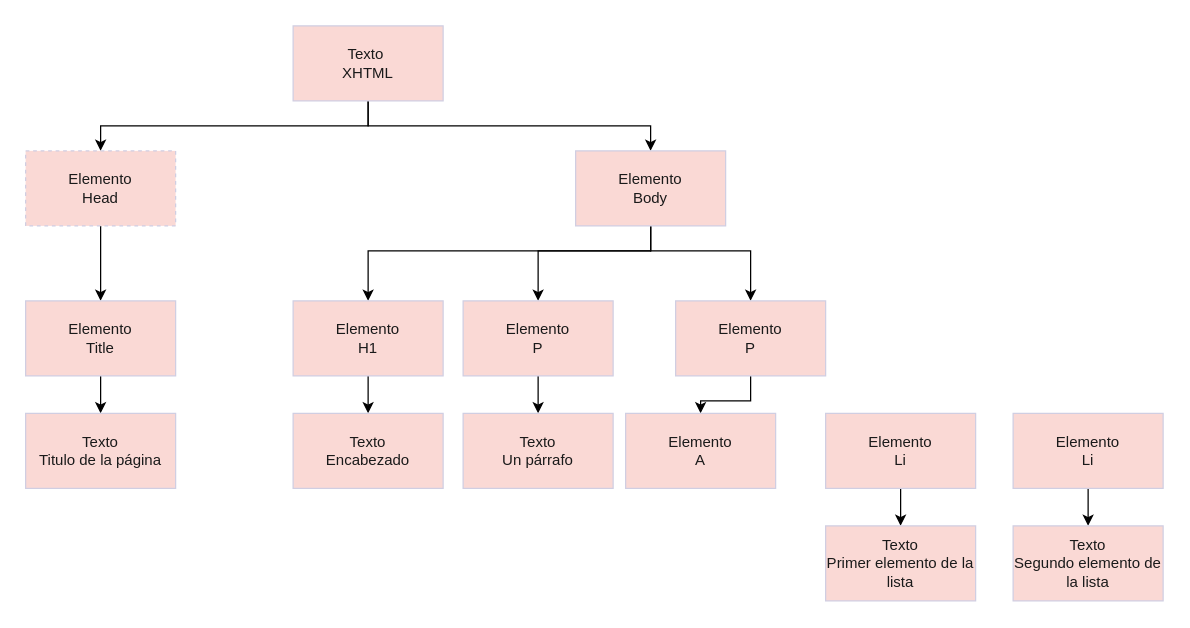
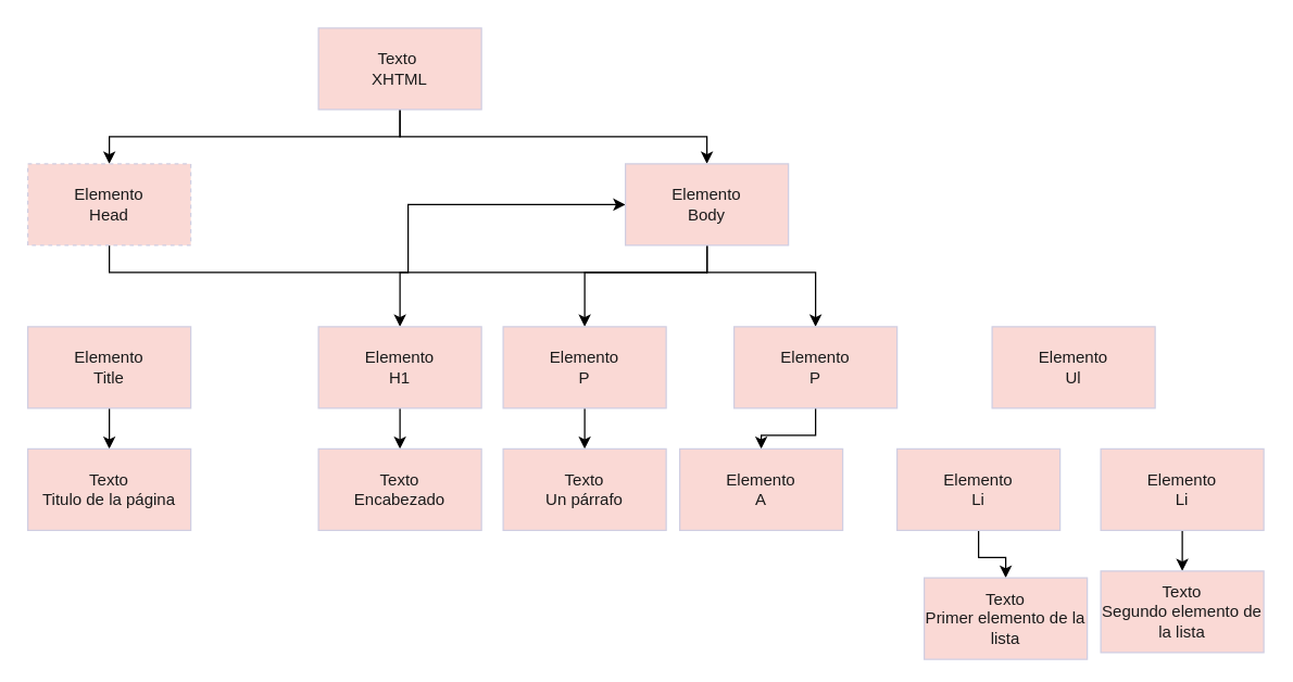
- <mxCell id="5" style="edgeStyle=orthogonalEdgeStyle;rounded=0;orthogonalLoop=1;jettySize=auto;html=1;exitX=0.5;exitY=1;exitDx=0;exitDy=0;entryX=0.5;entryY=0;entryDx=0;entryDy=0;" edge="1" parent="1" source="6" target="12"><mxGeometry relative="1" as="geometry" /></mxCell>
+ <mxCell id="5" style="edgeStyle=orthogonalEdgeStyle;rounded=0;orthogonalLoop=1;jettySize=auto;html=1;exitX=0.5;exitY=1;exitDx=0;exitDy=0;" edge="1" parent="1" source="6" target="10"><mxGeometry relative="1" as="geometry" /></mxCell>
+ <mxCell id="21" value="Elemento&lt;br&gt;Ul" style="rounded=0;whiteSpace=wrap;html=1;labelBackgroundColor=none;fillColor=#FAD9D5;strokeColor=#D0CEE2;fontColor=#1A1A1A;" vertex="1" parent="1"><mxGeometry x="730" y="240" width="120" height="60" as="geometry" /></mxCell>
- <mxCell id="28" value="Texto&lt;br&gt;Primer elemento de la lista" style="rounded=0;whiteSpace=wrap;html=1;labelBackgroundColor=none;fillColor=#FAD9D5;strokeColor=#D0CEE2;fontColor=#1A1A1A;" vertex="1" parent="1"><mxGeometry x="660" y="420" width="120" height="60" as="geometry" /></mxCell>
+ <mxCell id="28" value="Texto&lt;br&gt;Primer elemento de la lista" style="rounded=0;whiteSpace=wrap;html=1;labelBackgroundColor=none;fillColor=#FAD9D5;strokeColor=#D0CEE2;fontColor=#1A1A1A;" vertex="1" parent="1"><mxGeometry x="680" y="425" width="120" height="60" as="geometry" /></mxCell>
